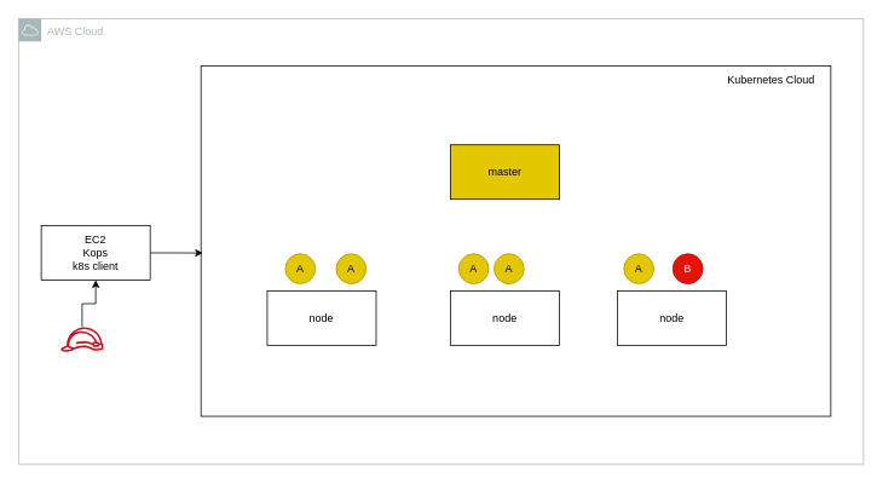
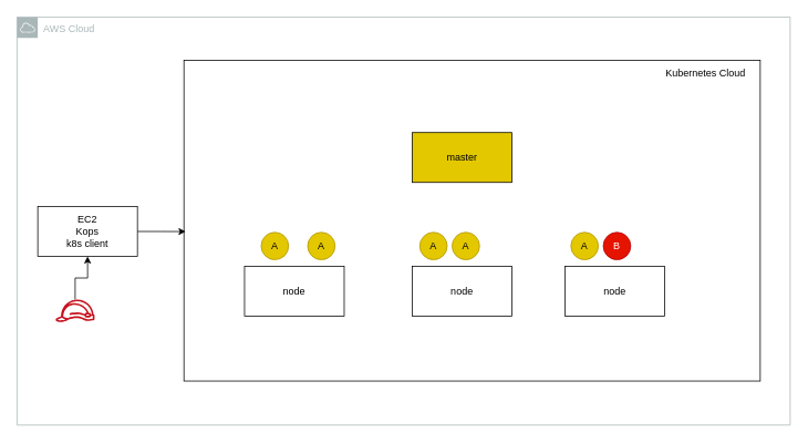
- <mxCell id="14" value="B" style="ellipse;whiteSpace=wrap;html=1;aspect=fixed;fillColor=#e51400;strokeColor=#B20000;fontColor=#ffffff;" vertex="1" parent="1"><mxGeometry x="741" y="279" width="33" height="33" as="geometry" /></mxCell>
+ <mxCell id="14" value="B" style="ellipse;whiteSpace=wrap;html=1;aspect=fixed;fillColor=#e51400;strokeColor=#B20000;fontColor=#ffffff;" vertex="1" parent="1"><mxGeometry x="726" y="279" width="33" height="33" as="geometry" /></mxCell>
